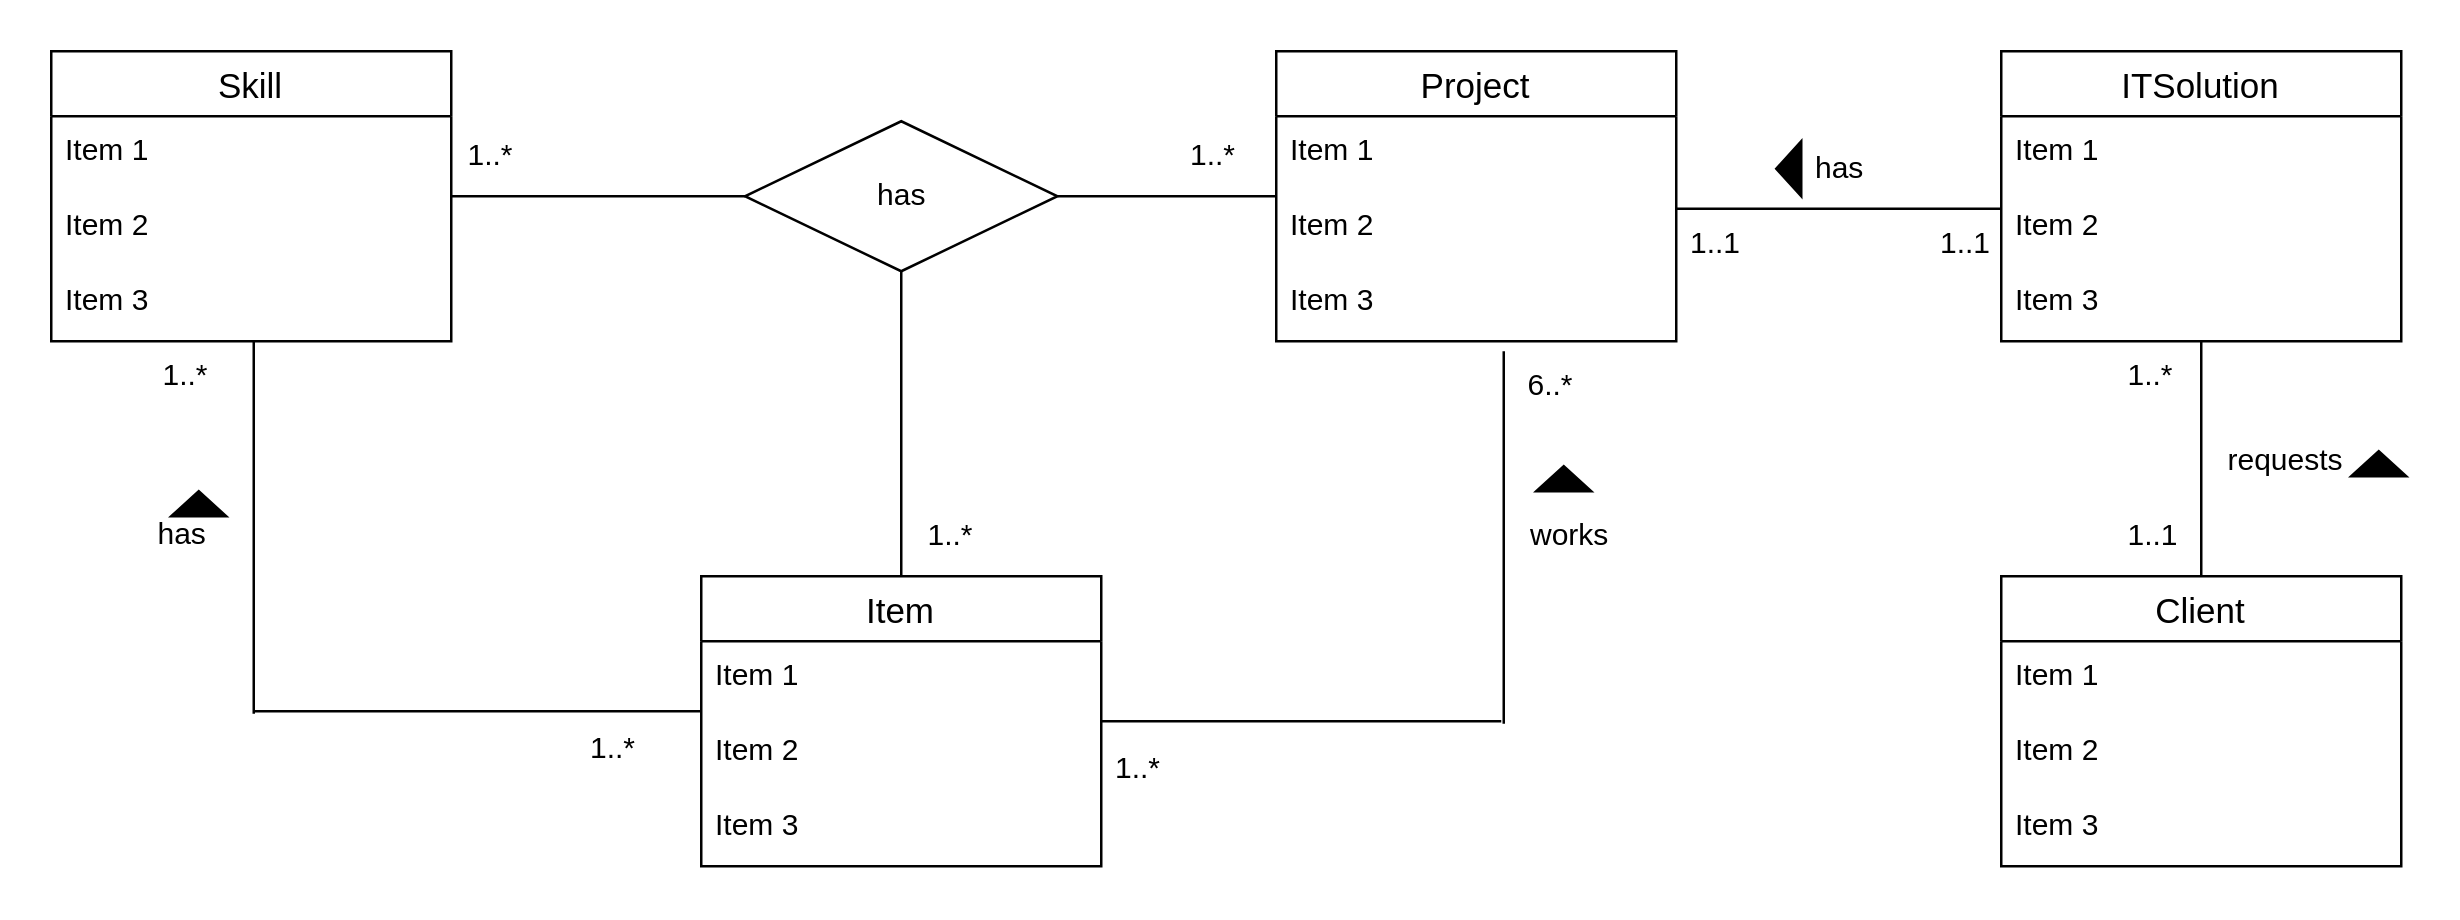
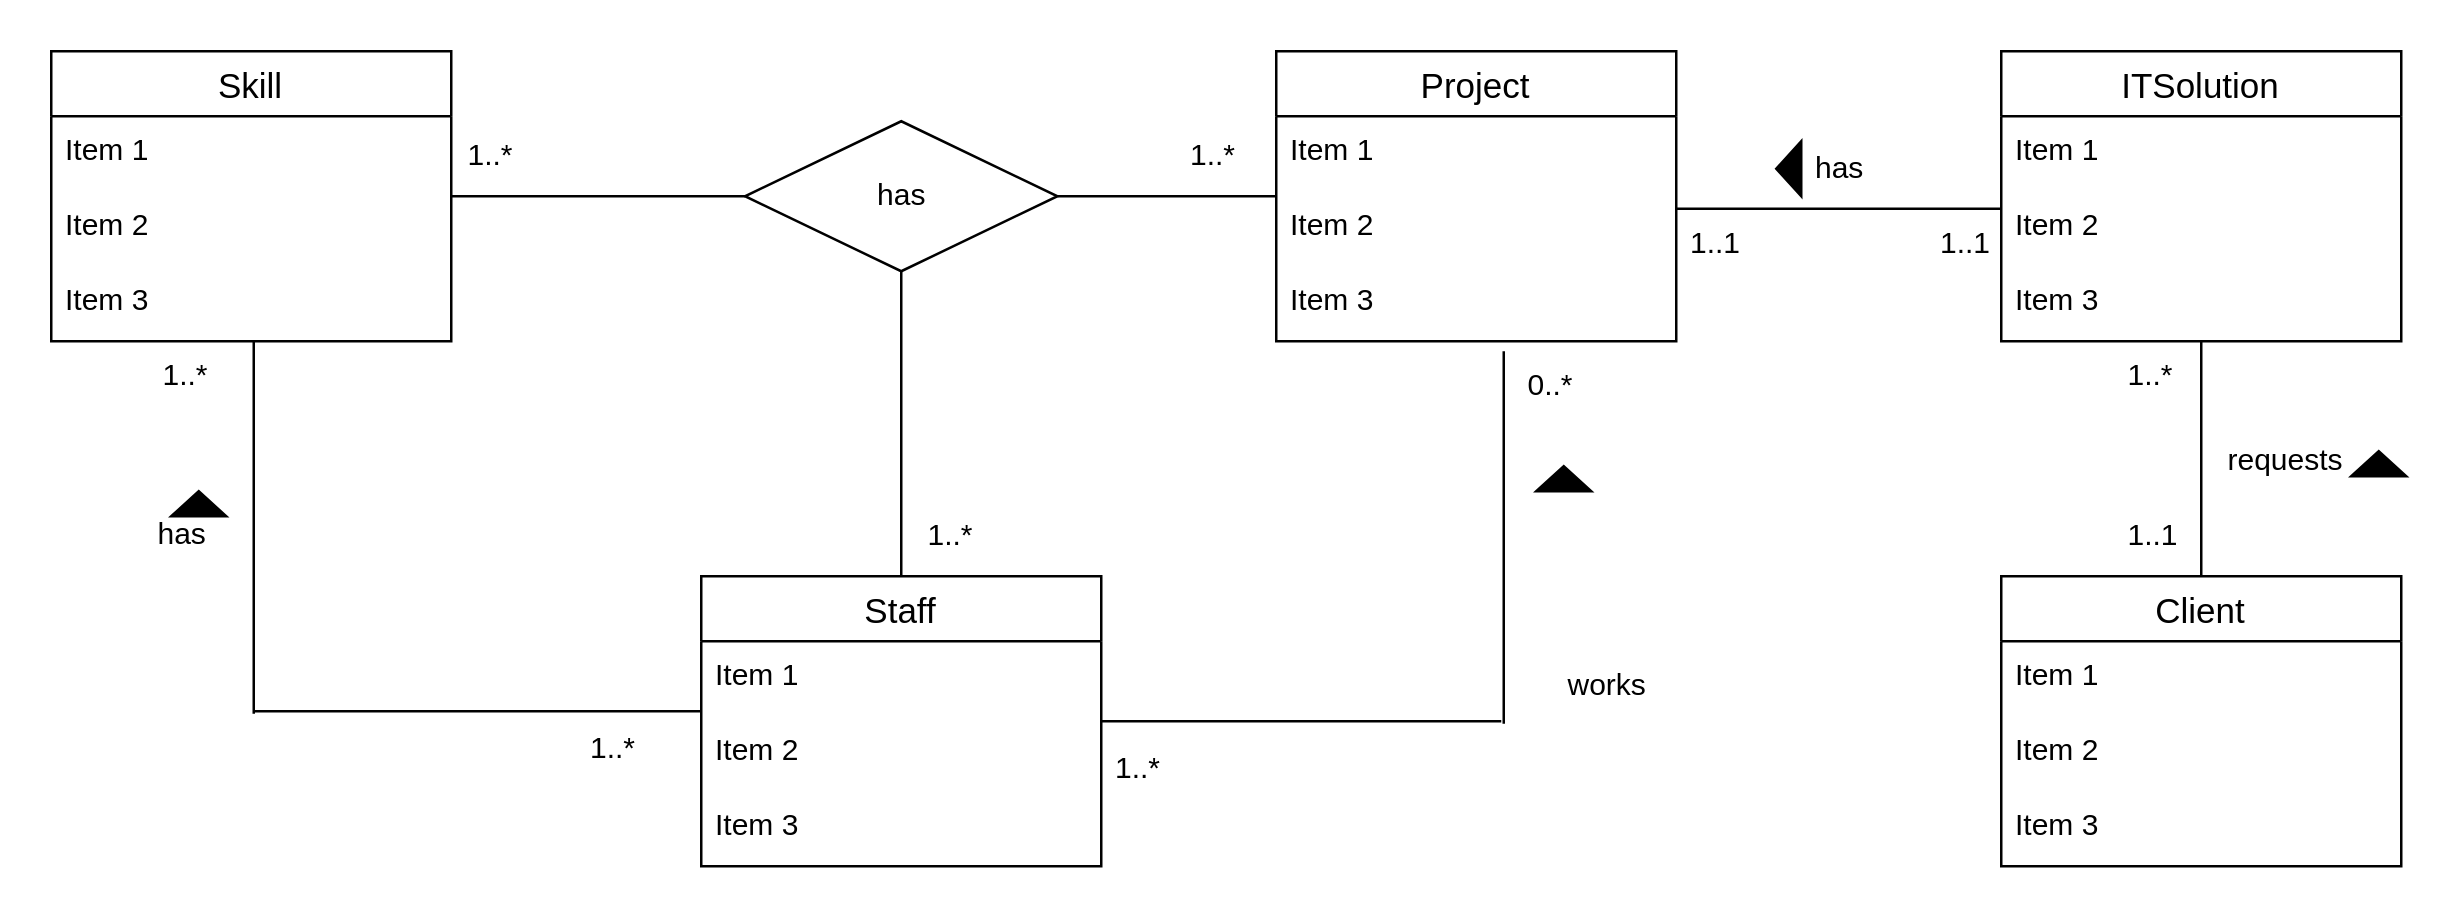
- <mxCell id="49" value="6..*" style="text;strokeColor=none;fillColor=none;spacingLeft=4;spacingRight=4;overflow=hidden;rotatable=0;points=[[0,0.5],[1,0.5]];portConstraint=eastwest;fontSize=12;" parent="1" vertex="1"><mxGeometry x="605" y="140" width="40" height="30" as="geometry" /></mxCell>
+ <mxCell id="49" value="0..*" style="text;strokeColor=none;fillColor=none;spacingLeft=4;spacingRight=4;overflow=hidden;rotatable=0;points=[[0,0.5],[1,0.5]];portConstraint=eastwest;fontSize=12;" parent="1" vertex="1"><mxGeometry x="605" y="140" width="40" height="30" as="geometry" /></mxCell>
- <mxCell id="42" value="works" style="text;strokeColor=none;fillColor=none;spacingLeft=4;spacingRight=4;overflow=hidden;rotatable=0;points=[[0,0.5],[1,0.5]];portConstraint=eastwest;fontSize=12;" parent="1" vertex="1"><mxGeometry x="606" y="200" width="44" height="30" as="geometry" /></mxCell>
+ <mxCell id="42" value="works" style="text;strokeColor=none;fillColor=none;spacingLeft=4;spacingRight=4;overflow=hidden;rotatable=0;points=[[0,0.5],[1,0.5]];portConstraint=eastwest;fontSize=12;" parent="1" vertex="1"><mxGeometry x="621" y="260" width="44" height="30" as="geometry" /></mxCell>
- <mxCell id="14" value="Item" style="swimlane;fontStyle=0;childLayout=stackLayout;horizontal=1;startSize=26;horizontalStack=0;resizeParent=1;resizeParentMax=0;resizeLast=0;collapsible=1;marginBottom=0;align=center;fontSize=14;" parent="1" vertex="1"><mxGeometry x="280" y="230" width="160" height="116" as="geometry" /></mxCell>
+ <mxCell id="14" value="Staff" style="swimlane;fontStyle=0;childLayout=stackLayout;horizontal=1;startSize=26;horizontalStack=0;resizeParent=1;resizeParentMax=0;resizeLast=0;collapsible=1;marginBottom=0;align=center;fontSize=14;" parent="1" vertex="1"><mxGeometry x="280" y="230" width="160" height="116" as="geometry" /></mxCell>
